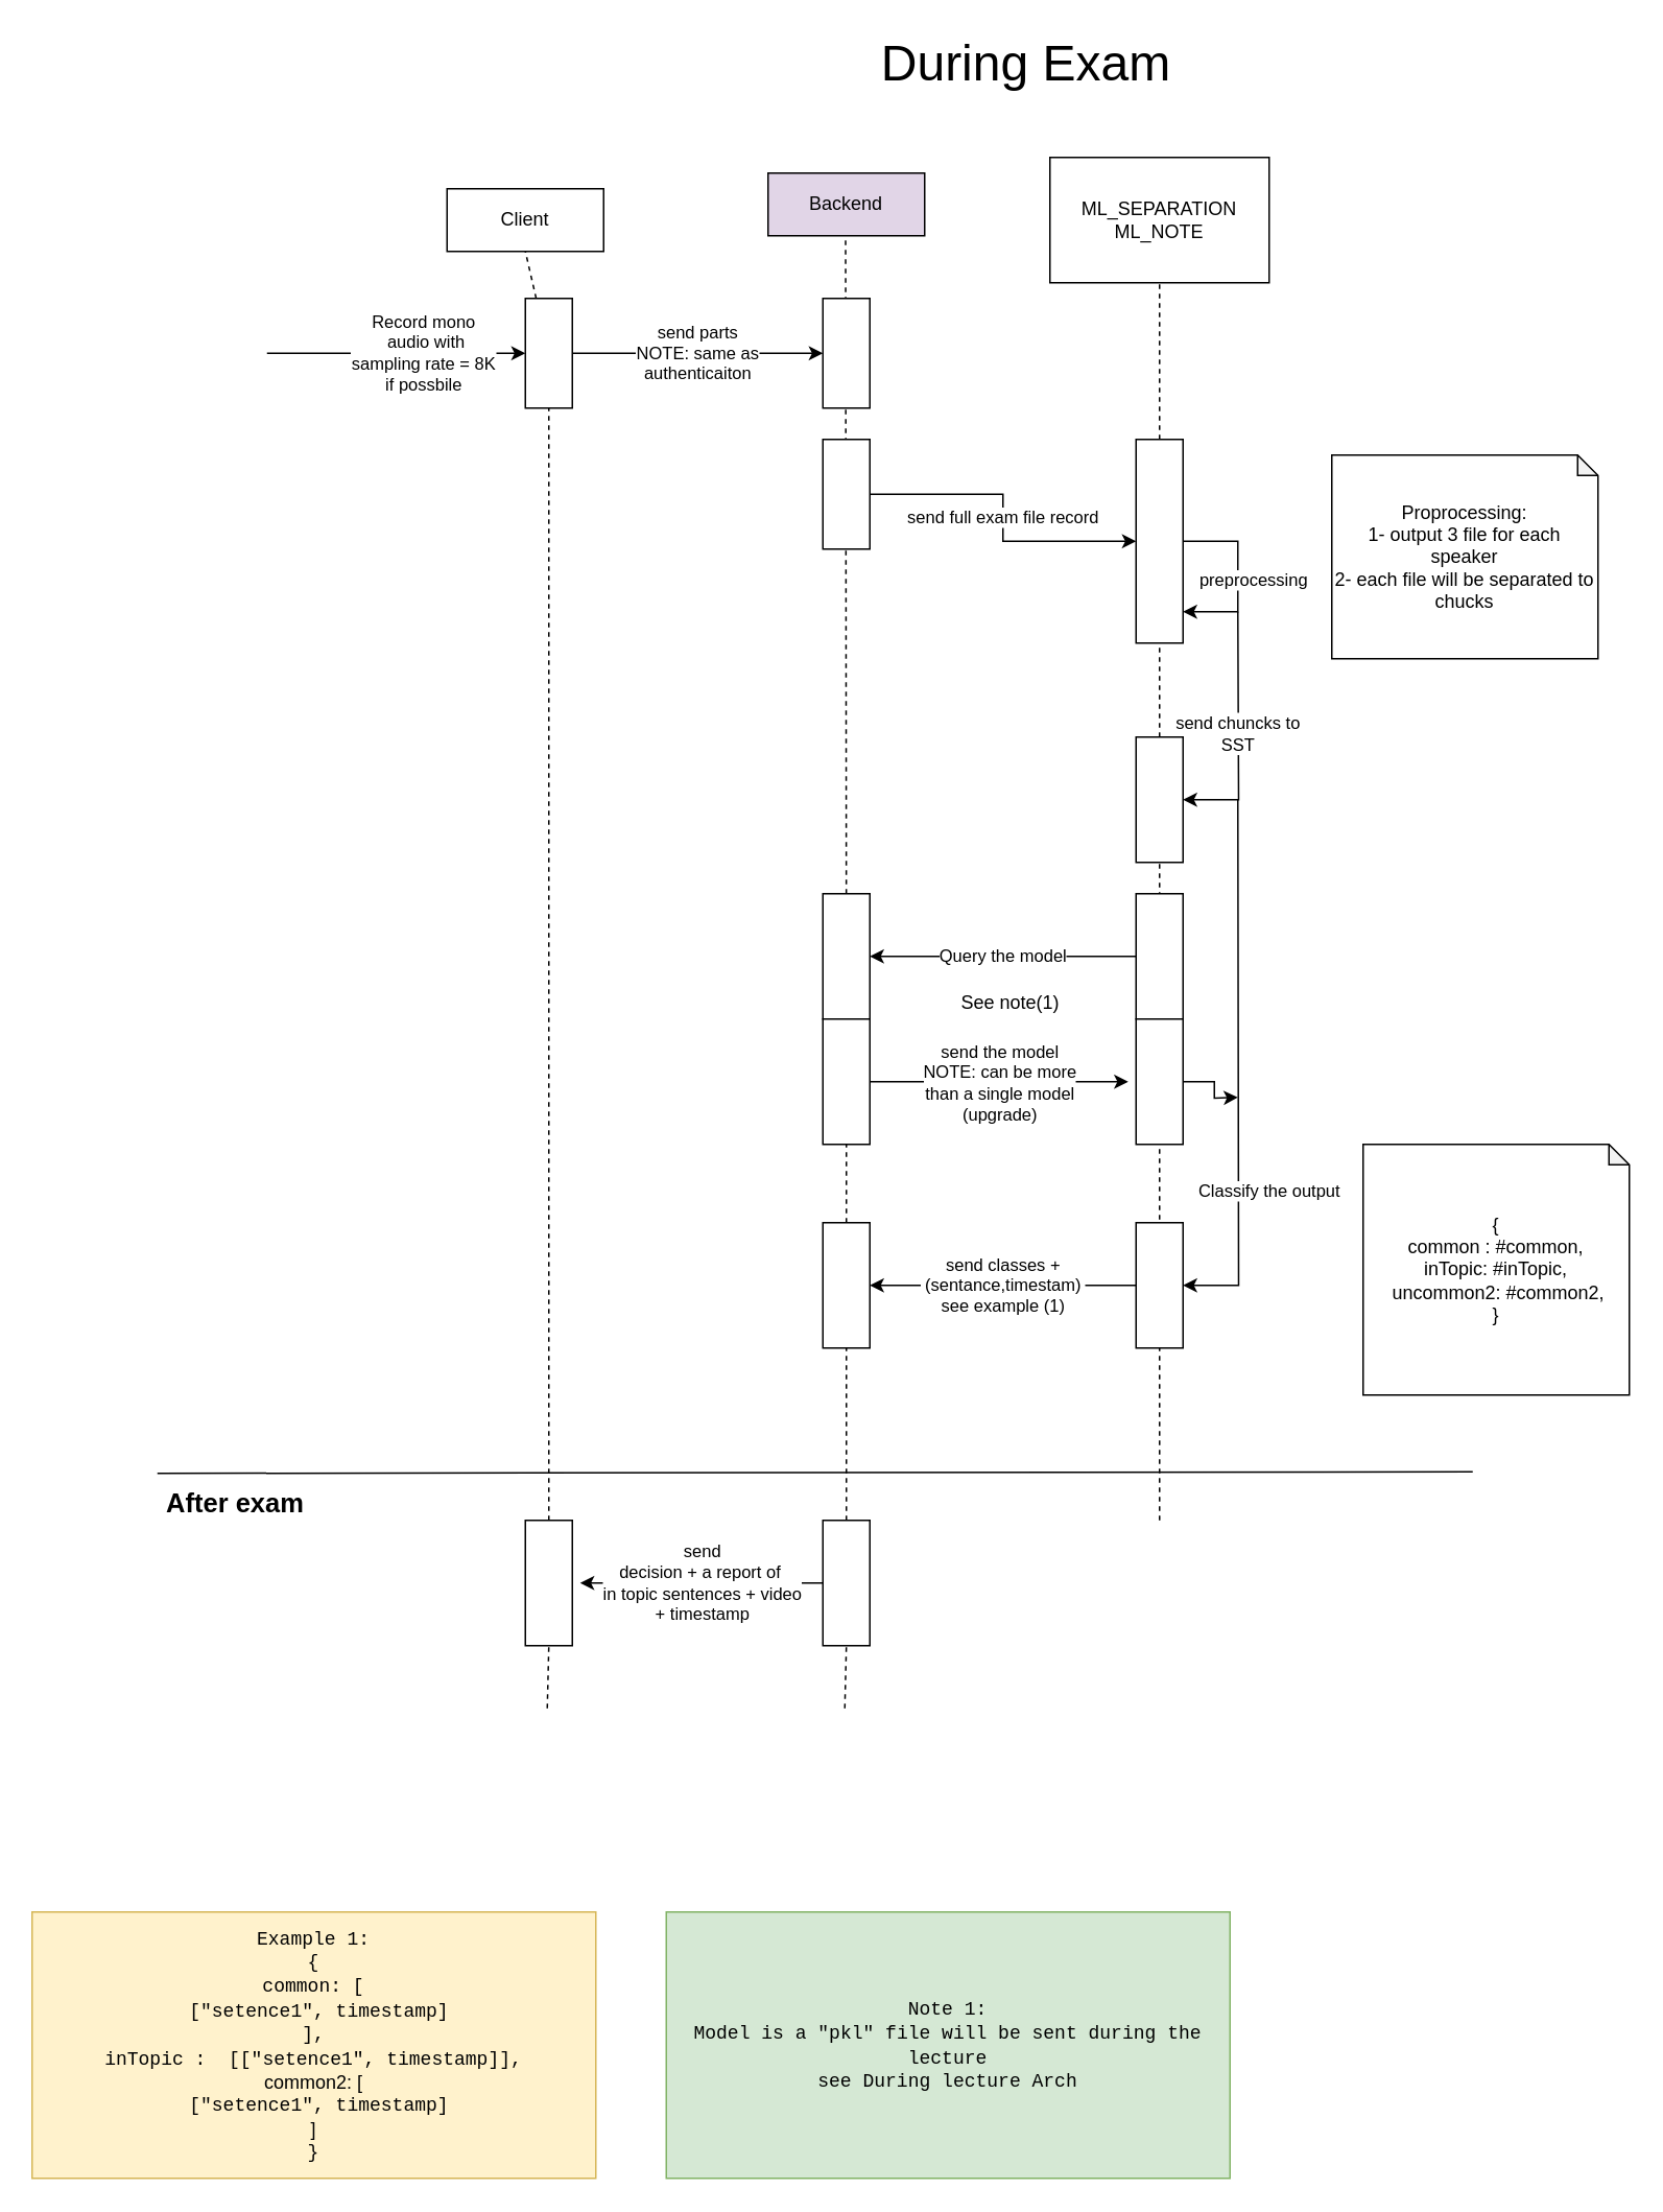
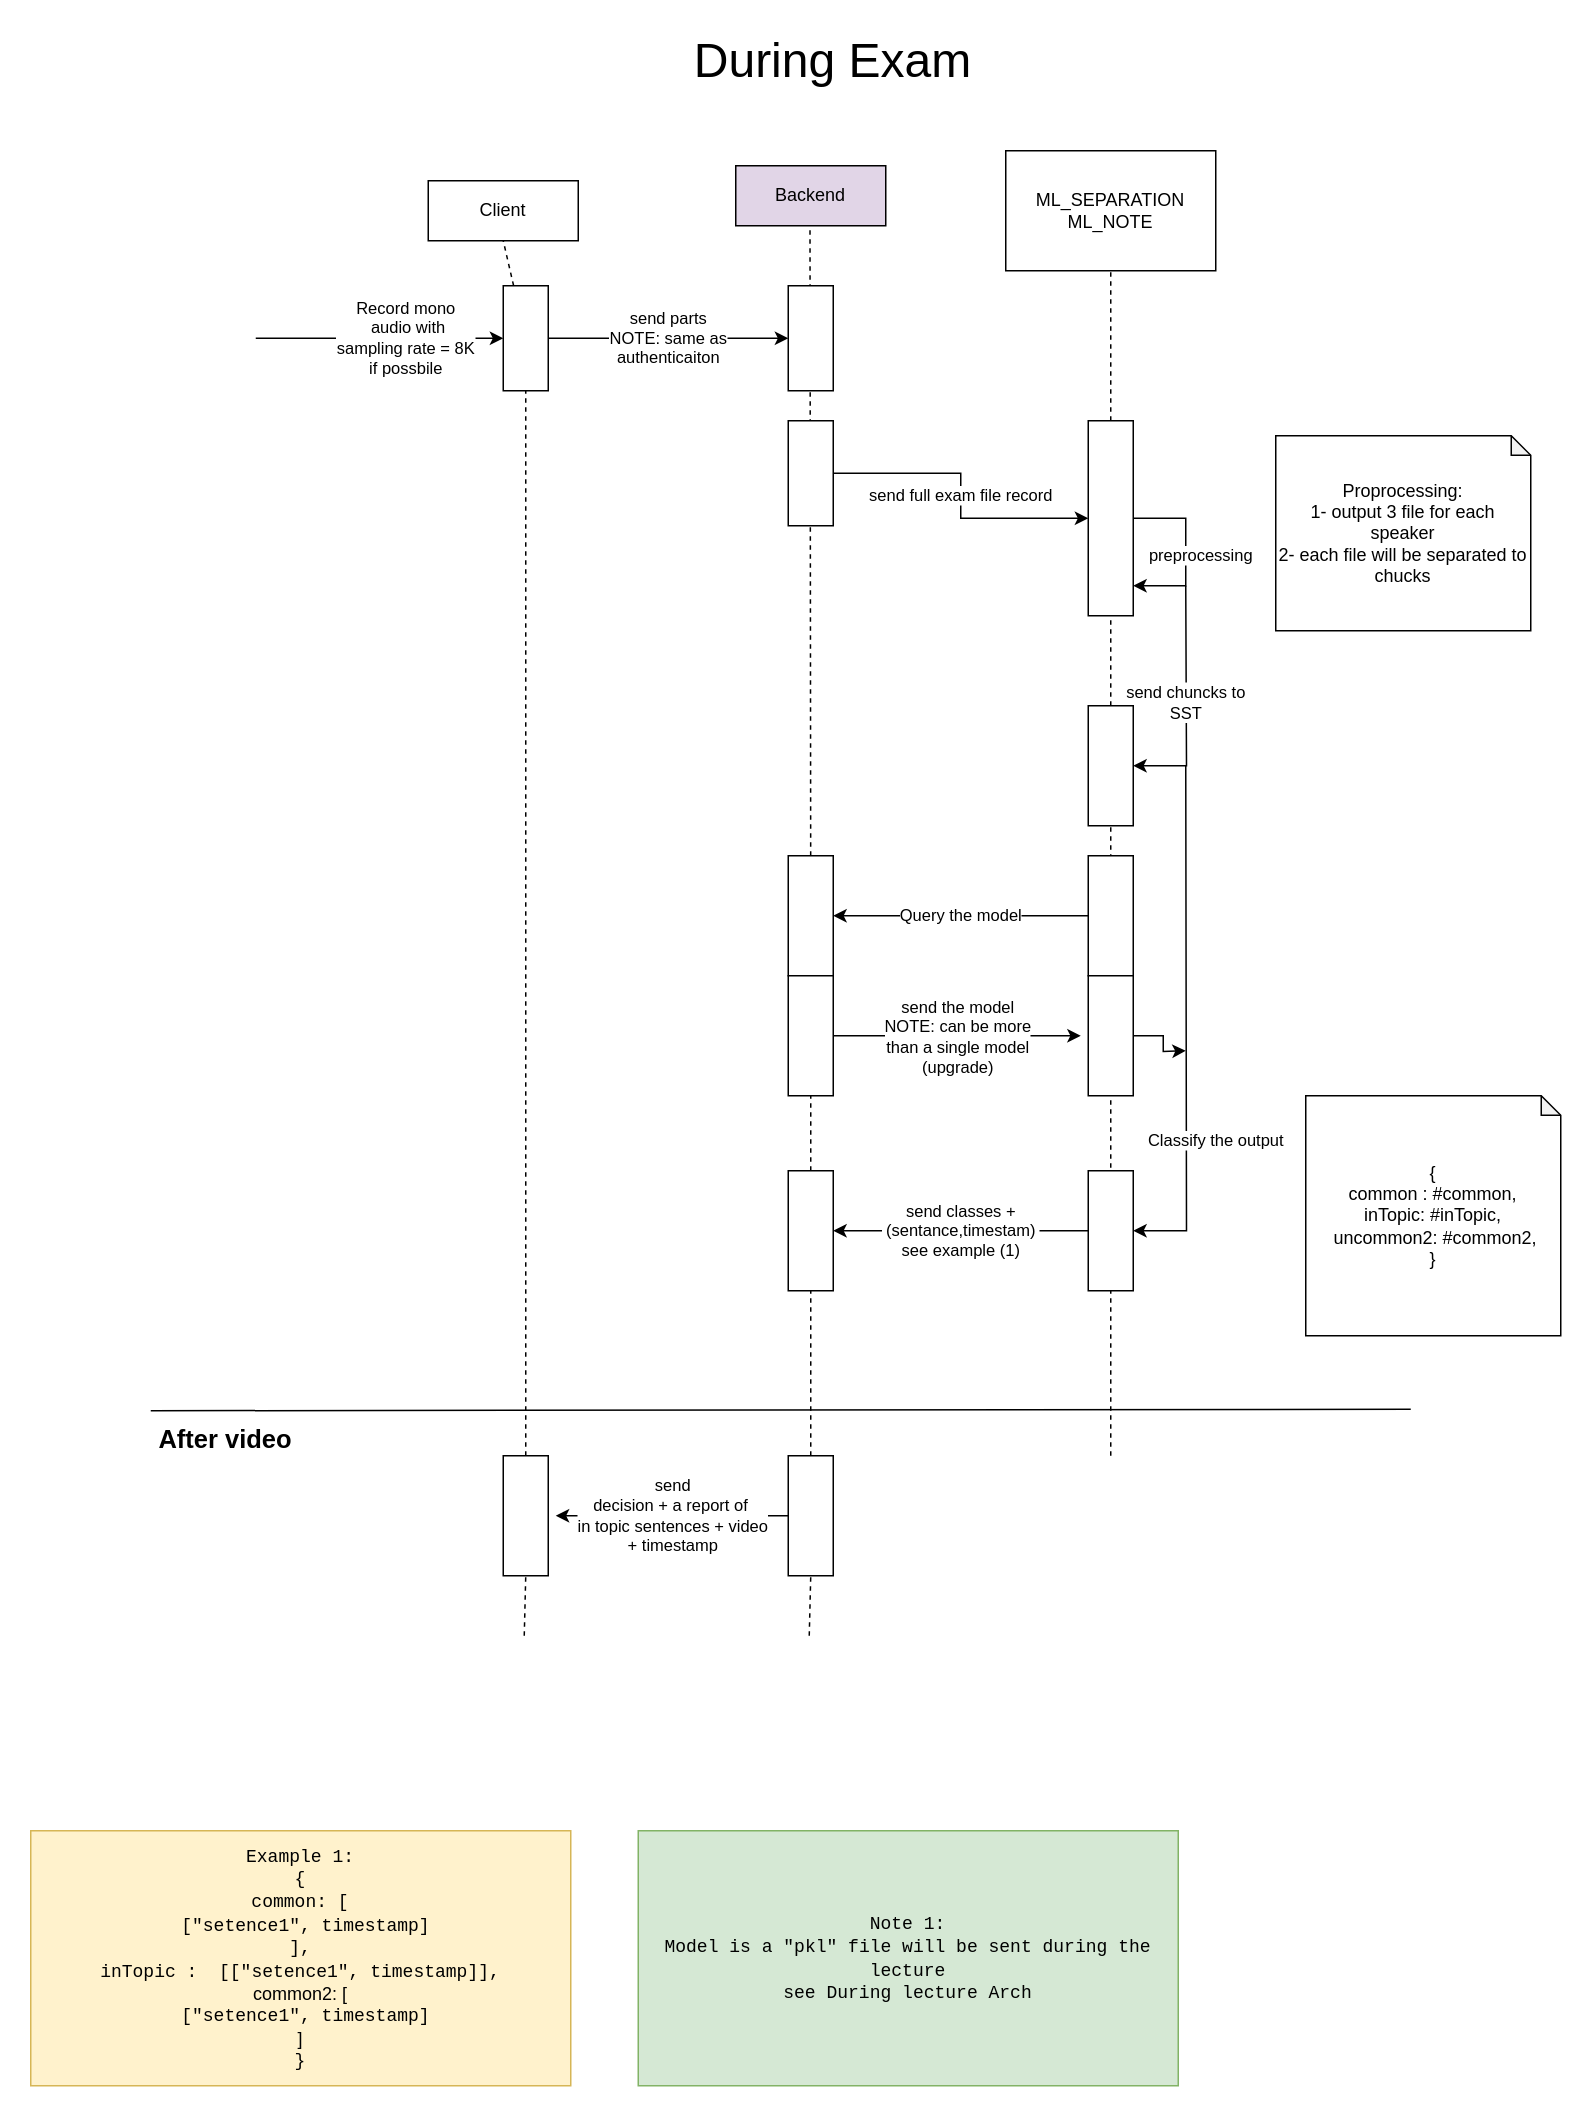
- <mxCell id="13" value="&lt;font style=&quot;font-size: 32px&quot;&gt;During Exam&lt;/font&gt;" style="text;html=1;strokeColor=none;fillColor=none;align=center;verticalAlign=middle;whiteSpace=wrap;rounded=0;" parent="1" vertex="1"><mxGeometry x="510" y="20" width="290" height="40" as="geometry" /></mxCell>
+ <mxCell id="13" value="&lt;font style=&quot;font-size: 32px&quot;&gt;During Exam&lt;/font&gt;" style="text;html=1;strokeColor=none;fillColor=none;align=center;verticalAlign=middle;whiteSpace=wrap;rounded=0;" parent="1" vertex="1"><mxGeometry x="410" y="20" width="290" height="40" as="geometry" /></mxCell>
- <mxCell id="34" value="See note(1)" style="text;html=1;strokeColor=none;fillColor=none;align=center;verticalAlign=middle;whiteSpace=wrap;rounded=0;" vertex="1" parent="1"><mxGeometry x="610" y="630" width="70" height="20" as="geometry" /></mxCell>
+ <mxCell id="34" value="See note(1)" style="text;html=1;strokeColor=none;fillColor=none;align=center;verticalAlign=middle;whiteSpace=wrap;rounded=0;" vertex="1" parent="1"><mxGeometry x="595" y="680" width="70" height="20" as="geometry" /></mxCell>
- <mxCell id="44" value="&lt;font style=&quot;font-size: 17px&quot;&gt;&lt;b&gt;After exam&lt;/b&gt;&lt;/font&gt;" style="text;html=1;strokeColor=none;fillColor=none;align=center;verticalAlign=middle;whiteSpace=wrap;rounded=0;" vertex="1" parent="1"><mxGeometry x="80" y="950" width="140" height="20" as="geometry" /></mxCell>
+ <mxCell id="44" value="&lt;font style=&quot;font-size: 17px&quot;&gt;&lt;b&gt;After video&lt;/b&gt;&lt;/font&gt;" style="text;html=1;strokeColor=none;fillColor=none;align=center;verticalAlign=middle;whiteSpace=wrap;rounded=0;" vertex="1" parent="1"><mxGeometry x="80" y="950" width="140" height="20" as="geometry" /></mxCell>
